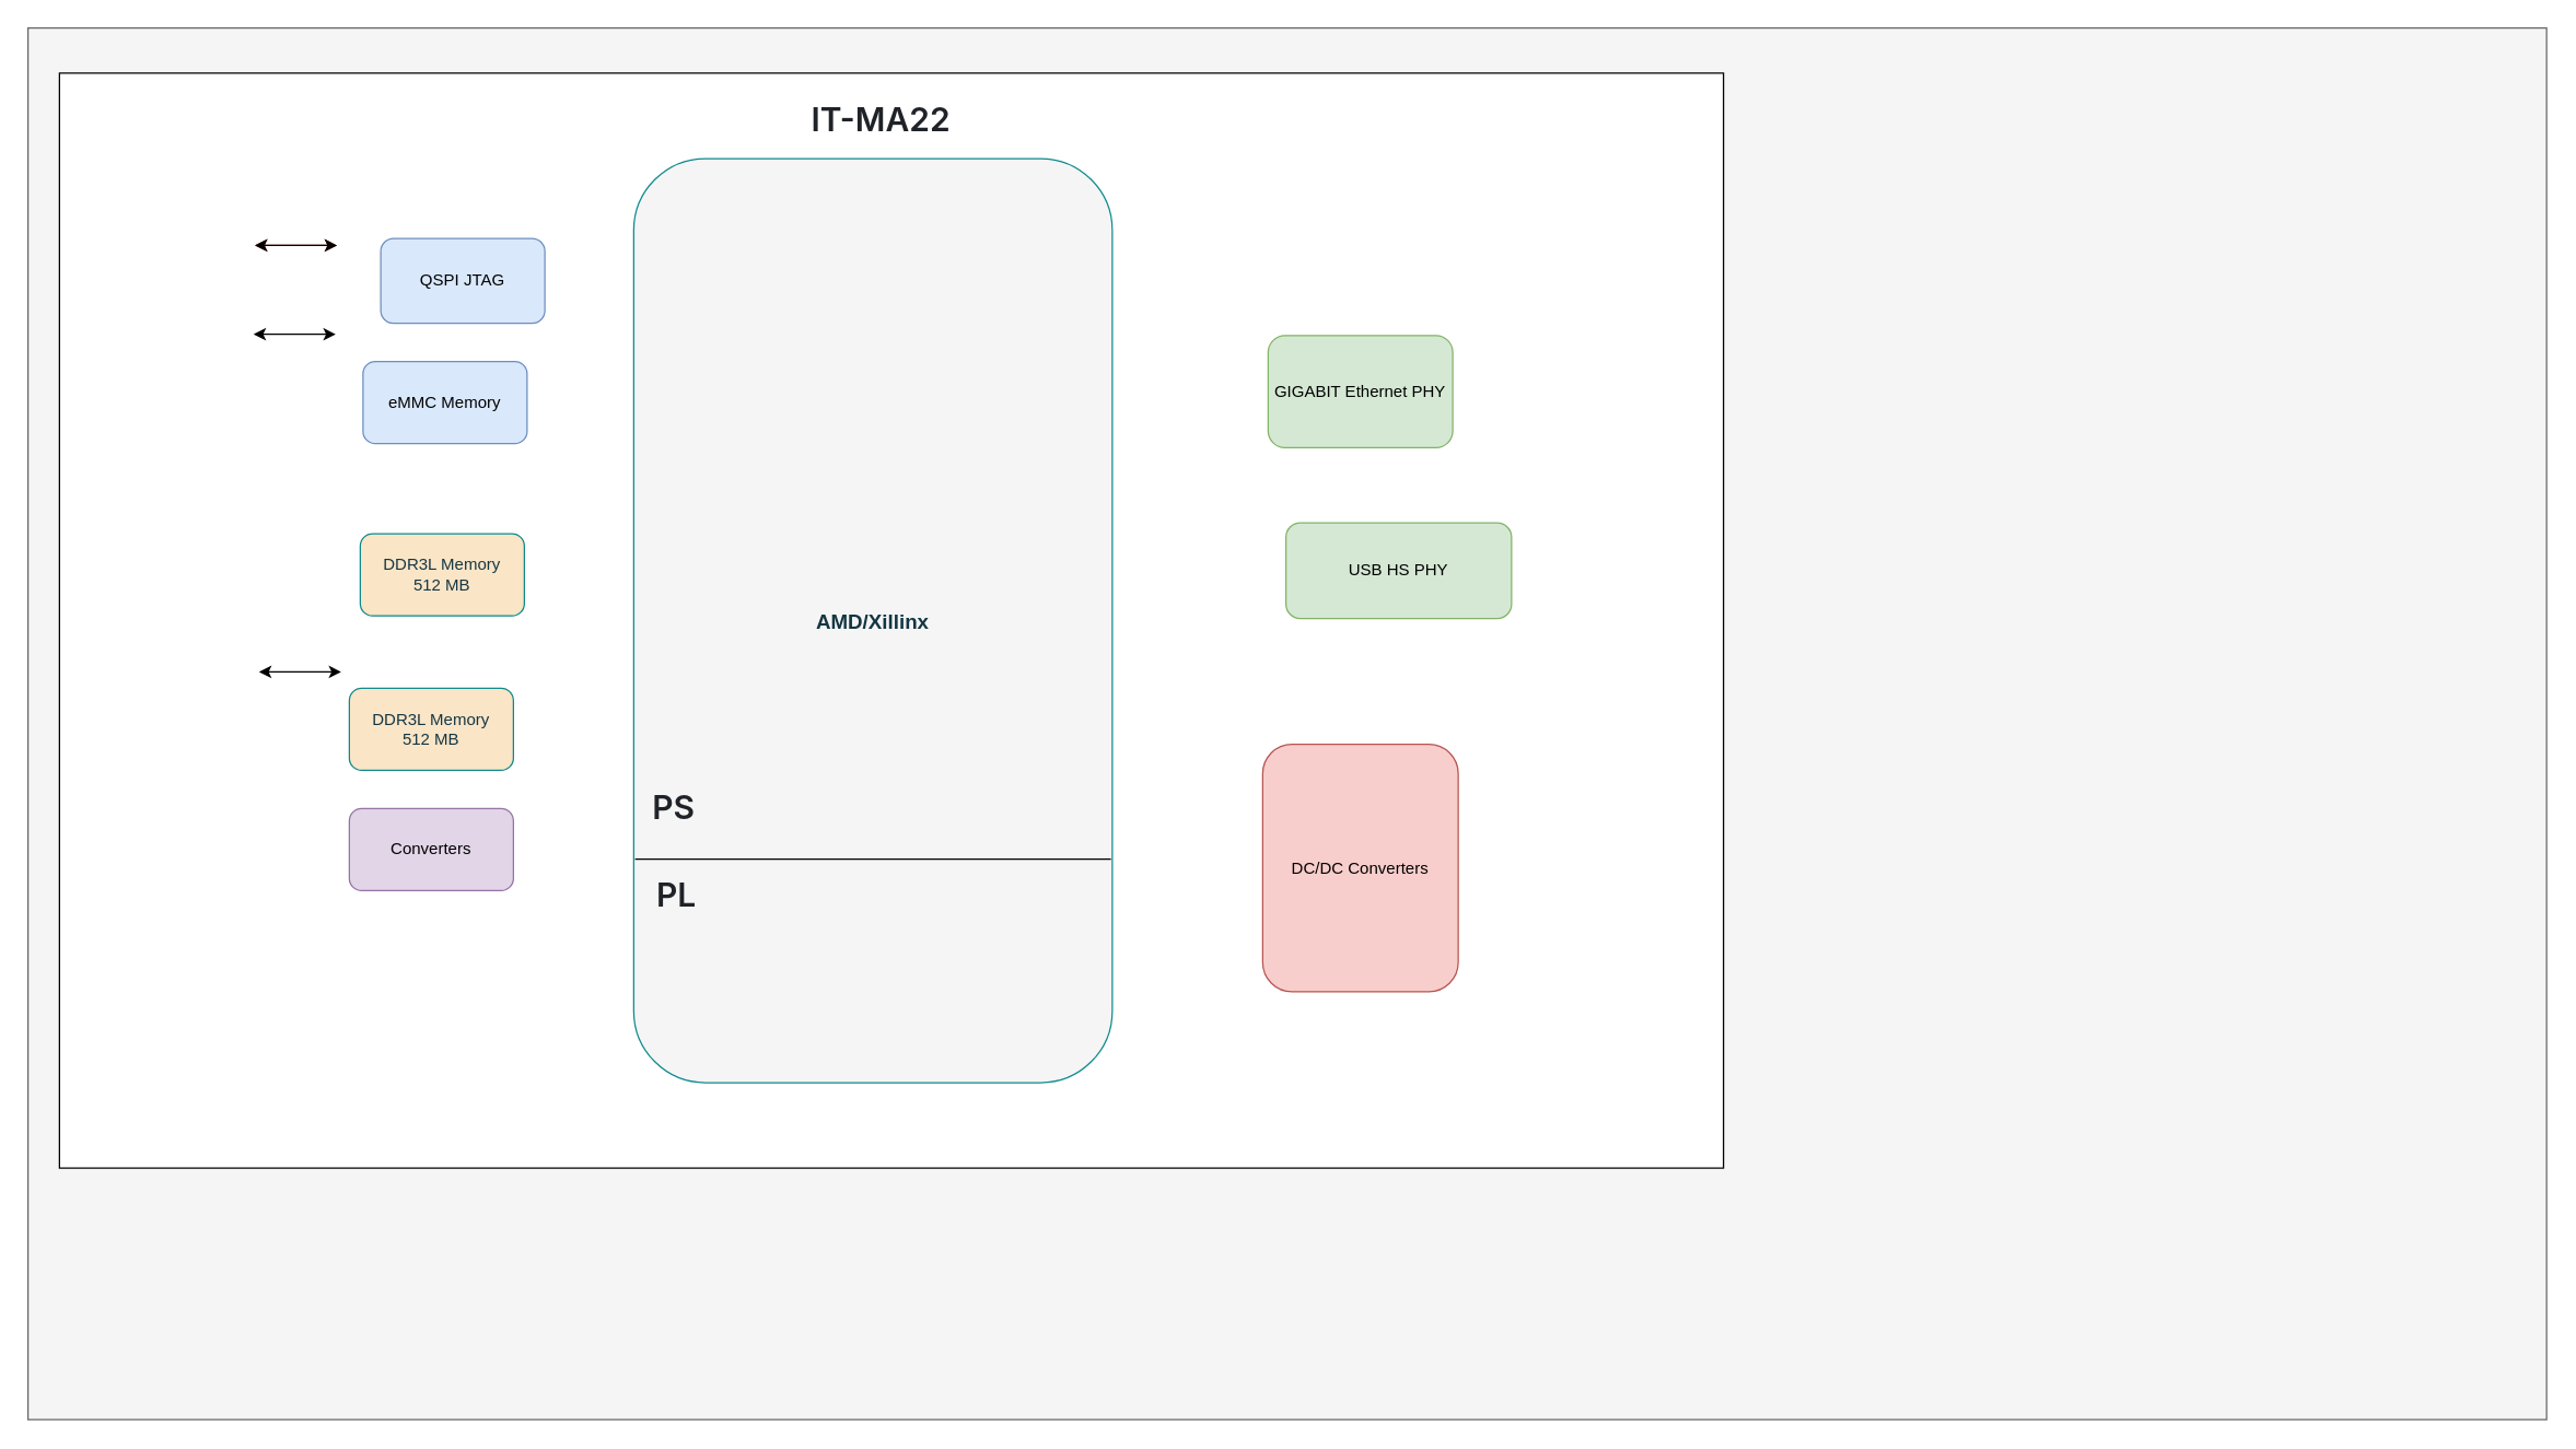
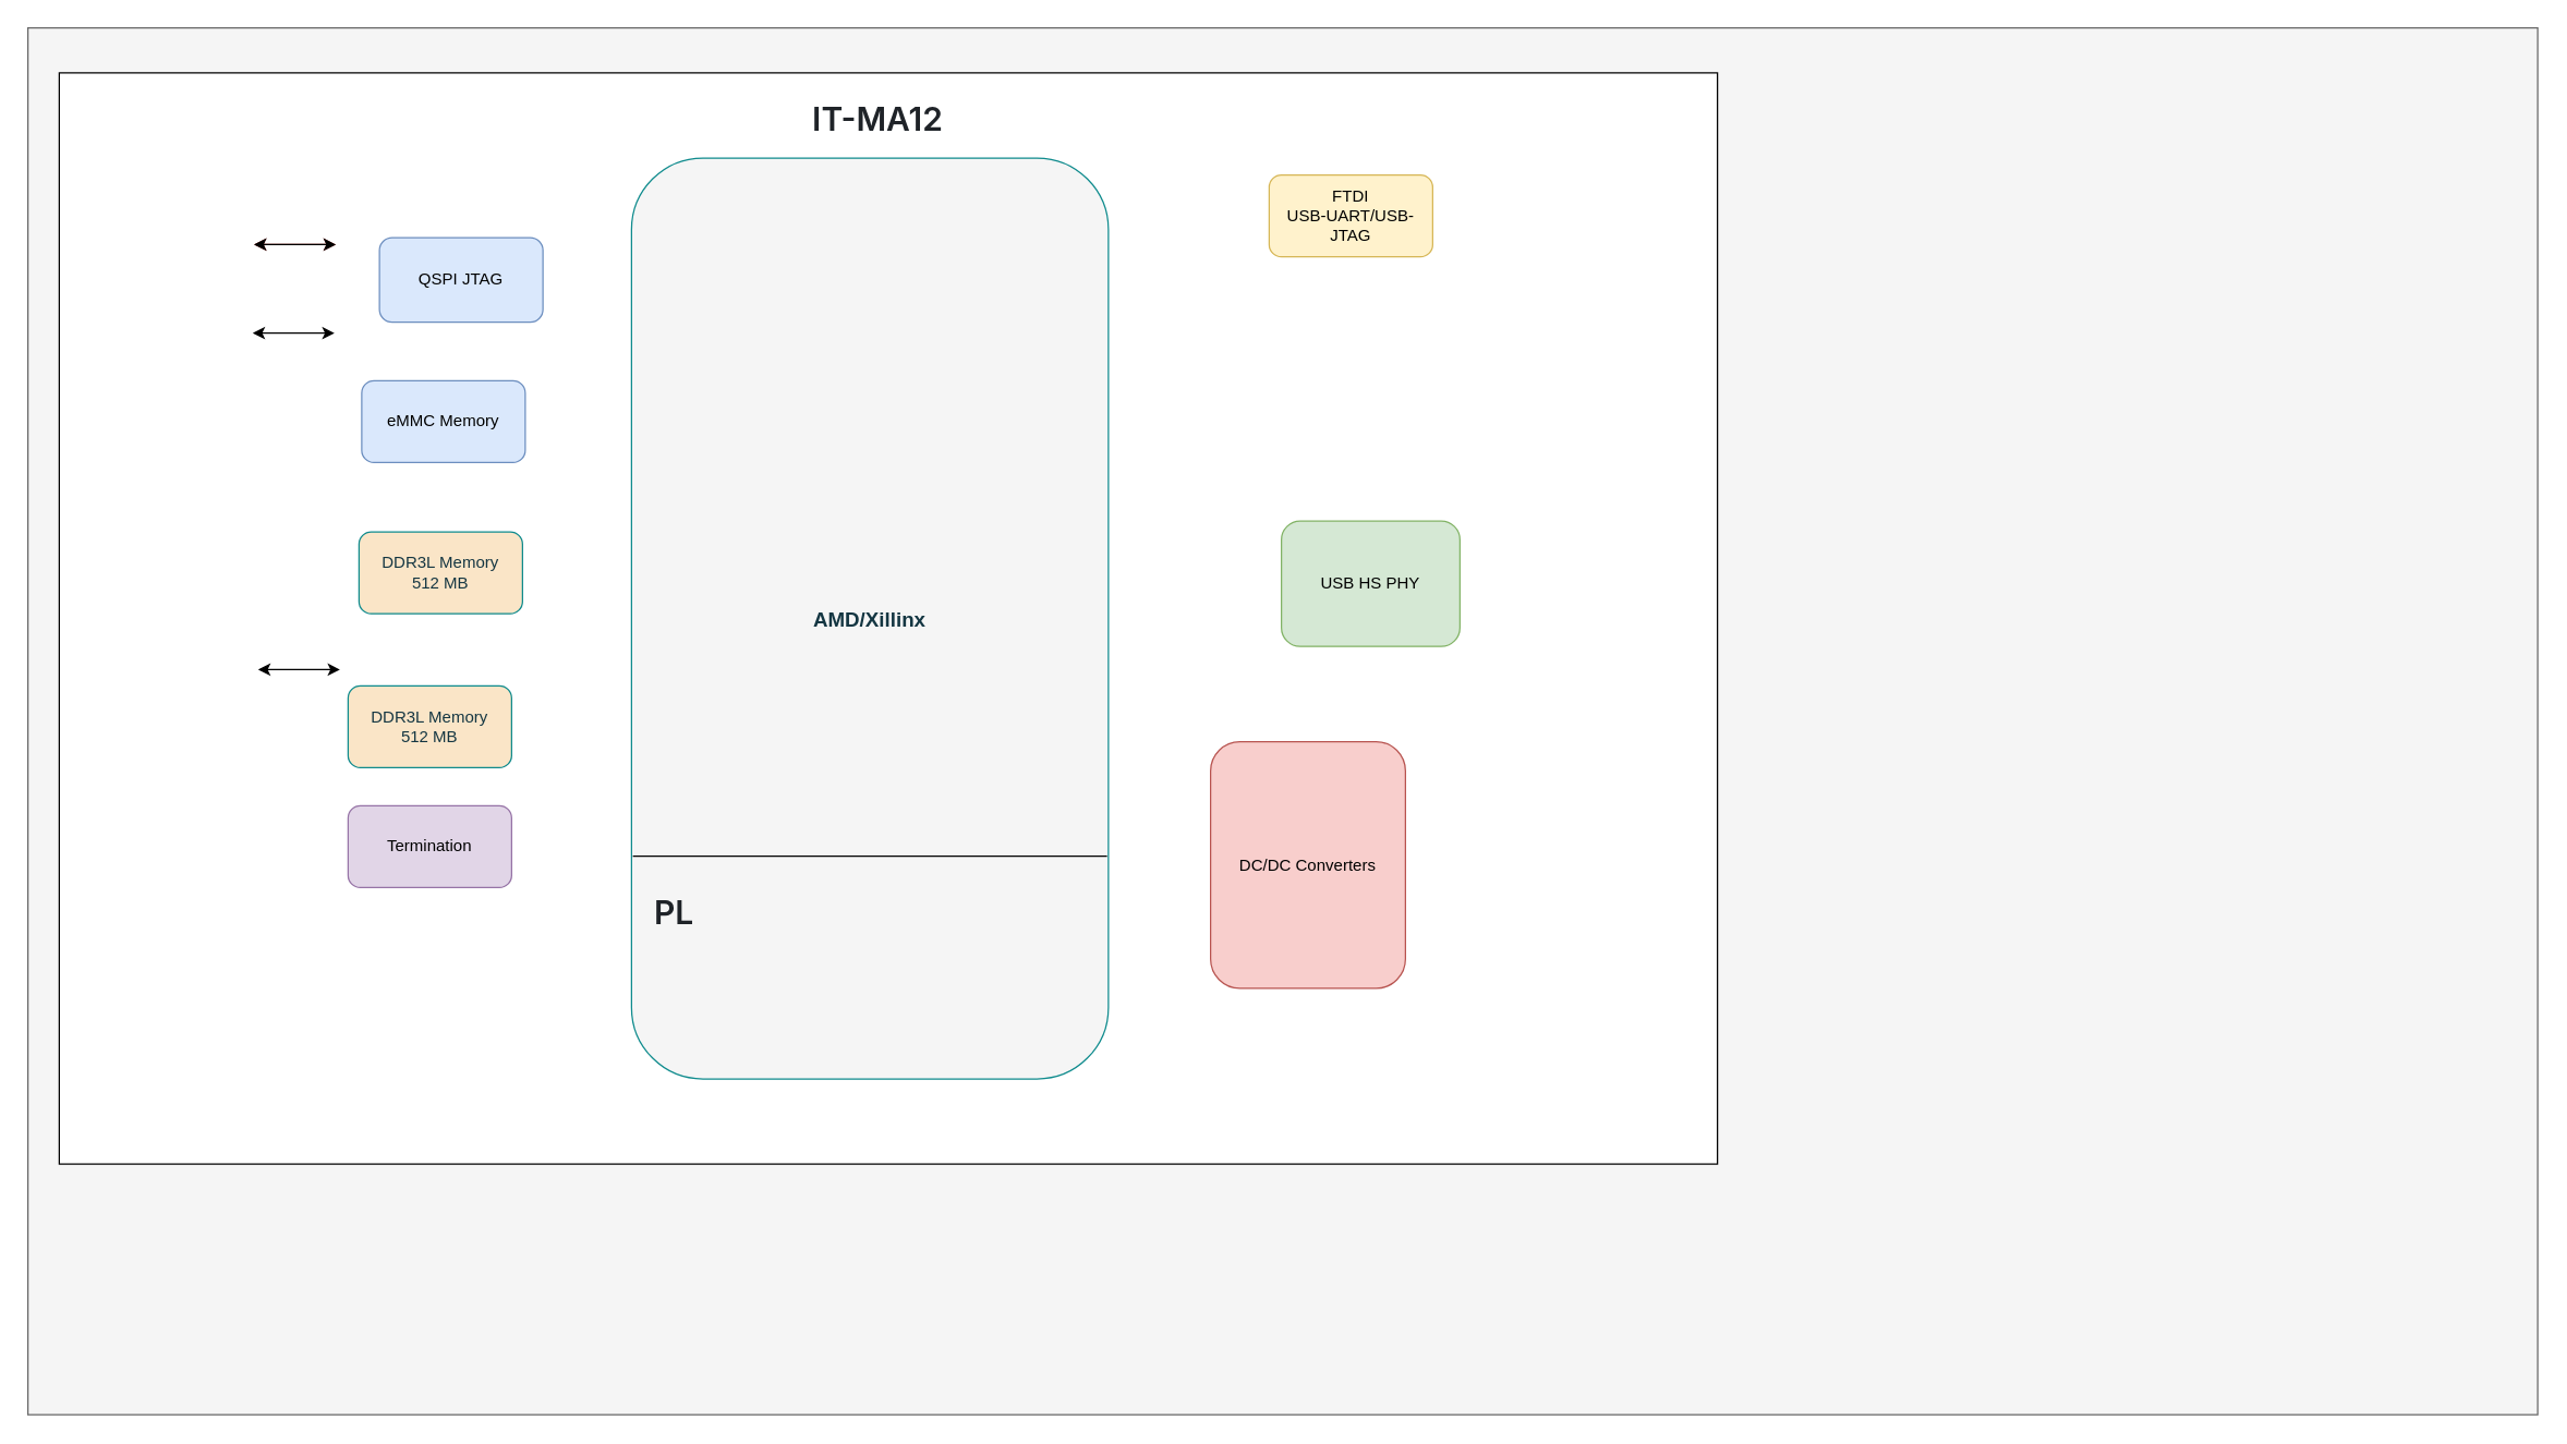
- <mxCell id="7" value="&lt;h1 style=&quot;text-align: start; box-sizing: border-box; margin-right: 0px; margin-left: 0px; font-weight: var(--base-text-weight-semibold, 600); line-height: 1.25; padding-bottom: 0.3em; border-bottom: 1px solid var(--borderColor-muted, var(--color-border-muted)); caret-color: rgb(31, 35, 40); color: rgb(31, 35, 40); font-family: -apple-system, BlinkMacSystemFont, &amp;quot;Segoe UI&amp;quot;, &amp;quot;Noto Sans&amp;quot;, Helvetica, Arial, sans-serif, &amp;quot;Apple Color Emoji&amp;quot;, &amp;quot;Segoe UI Emoji&amp;quot;; margin-top: 0px !important; margin-bottom: 0px !important;&quot; dir=&quot;auto&quot; tabindex=&quot;-1&quot;&gt;IT-MA22&lt;/h1&gt;" style="rounded=0;whiteSpace=wrap;html=1;strokeColor=none;" vertex="1" parent="1"><mxGeometry x="584" y="61" width="120" height="60" as="geometry" /></mxCell>
+ <mxCell id="7" value="&lt;h1 style=&quot;text-align: start; box-sizing: border-box; margin-right: 0px; margin-left: 0px; font-weight: var(--base-text-weight-semibold, 600); line-height: 1.25; padding-bottom: 0.3em; border-bottom: 1px solid var(--borderColor-muted, var(--color-border-muted)); caret-color: rgb(31, 35, 40); color: rgb(31, 35, 40); font-family: -apple-system, BlinkMacSystemFont, &amp;quot;Segoe UI&amp;quot;, &amp;quot;Noto Sans&amp;quot;, Helvetica, Arial, sans-serif, &amp;quot;Apple Color Emoji&amp;quot;, &amp;quot;Segoe UI Emoji&amp;quot;; margin-top: 0px !important; margin-bottom: 0px !important;&quot; dir=&quot;auto&quot; tabindex=&quot;-1&quot;&gt;IT-MA12&lt;/h1&gt;" style="rounded=0;whiteSpace=wrap;html=1;strokeColor=none;" vertex="1" parent="1"><mxGeometry x="584" y="61" width="120" height="60" as="geometry" /></mxCell>
+ <mxCell id="5" value="FTDI&lt;br&gt;USB-UART/USB-JTAG" style="rounded=1;whiteSpace=wrap;html=1;fillColor=#fff2cc;strokeColor=#d6b656;labelBackgroundColor=none;" vertex="1" parent="1"><mxGeometry x="931" y="128" width="120" height="60" as="geometry" /></mxCell>
- <mxCell id="6" value="GIGABIT Ethernet PHY" style="rounded=1;whiteSpace=wrap;html=1;fillColor=#d5e8d4;strokeColor=#82b366;labelBackgroundColor=none;" vertex="1" parent="1"><mxGeometry x="927" y="245" width="135" height="82" as="geometry" /></mxCell>
- <mxCell id="21" value="eMMC Memory&lt;br&gt;" style="rounded=1;whiteSpace=wrap;html=1;fillColor=#dae8fc;strokeColor=#6c8ebf;labelBackgroundColor=none;" vertex="1" parent="18"><mxGeometry x="265" y="264" width="120" height="60" as="geometry" /></mxCell>
+ <mxCell id="21" value="eMMC Memory&lt;br&gt;" style="rounded=1;whiteSpace=wrap;html=1;fillColor=#dae8fc;strokeColor=#6c8ebf;labelBackgroundColor=none;" vertex="1" parent="18"><mxGeometry x="265" y="279" width="120" height="60" as="geometry" /></mxCell>
- <mxCell id="22" value="USB HS PHY" style="rounded=1;whiteSpace=wrap;html=1;fillColor=#d5e8d4;strokeColor=#82b366;labelBackgroundColor=none;" vertex="1" parent="18"><mxGeometry x="940" y="382" width="165" height="70" as="geometry" /></mxCell>
+ <mxCell id="22" value="USB HS PHY" style="rounded=1;whiteSpace=wrap;html=1;fillColor=#d5e8d4;strokeColor=#82b366;labelBackgroundColor=none;" vertex="1" parent="18"><mxGeometry x="940" y="382" width="131" height="92" as="geometry" /></mxCell>
- <mxCell id="16" value="&lt;h1 style=&quot;text-align: start; box-sizing: border-box; margin-right: 0px; margin-left: 0px; font-weight: var(--base-text-weight-semibold, 600); line-height: 1.25; padding-bottom: 0.3em; border-bottom: 1px solid var(--borderColor-muted, var(--color-border-muted)); caret-color: rgb(31, 35, 40); color: rgb(31, 35, 40); font-family: -apple-system, BlinkMacSystemFont, &amp;quot;Segoe UI&amp;quot;, &amp;quot;Noto Sans&amp;quot;, Helvetica, Arial, sans-serif, &amp;quot;Apple Color Emoji&amp;quot;, &amp;quot;Segoe UI Emoji&amp;quot;; margin-top: 0px !important; margin-bottom: 0px !important;&quot; dir=&quot;auto&quot; tabindex=&quot;-1&quot;&gt;PS&lt;/h1&gt;" style="rounded=0;whiteSpace=wrap;html=1;strokeColor=none;fillColor=none;" vertex="1" parent="1"><mxGeometry x="469" y="564" width="47" height="60" as="geometry" /></mxCell>
- <mxCell id="13" value="Converters" style="rounded=1;whiteSpace=wrap;html=1;fillColor=#e1d5e7;strokeColor=#9673a6;labelBackgroundColor=none;" vertex="1" parent="11"><mxGeometry y="201" width="120" height="60" as="geometry" /></mxCell>
+ <mxCell id="13" value="Termination" style="rounded=1;whiteSpace=wrap;html=1;fillColor=#e1d5e7;strokeColor=#9673a6;labelBackgroundColor=none;" vertex="1" parent="11"><mxGeometry y="201" width="120" height="60" as="geometry" /></mxCell>
- <mxCell id="23" value="DC/DC Converters" style="rounded=1;whiteSpace=wrap;html=1;fillColor=#f8cecc;strokeColor=#b85450;labelBackgroundColor=none;" vertex="1" parent="18"><mxGeometry x="923" y="544" width="143" height="181" as="geometry" /></mxCell>
+ <mxCell id="23" value="DC/DC Converters" style="rounded=1;whiteSpace=wrap;html=1;fillColor=#f8cecc;strokeColor=#b85450;labelBackgroundColor=none;" vertex="1" parent="18"><mxGeometry x="888" y="544" width="143" height="181" as="geometry" /></mxCell>
- <mxCell id="15" value="&lt;h1 style=&quot;text-align: start; box-sizing: border-box; margin-right: 0px; margin-left: 0px; font-weight: var(--base-text-weight-semibold, 600); line-height: 1.25; padding-bottom: 0.3em; border-bottom: 1px solid var(--borderColor-muted, var(--color-border-muted)); caret-color: rgb(31, 35, 40); color: rgb(31, 35, 40); font-family: -apple-system, BlinkMacSystemFont, &amp;quot;Segoe UI&amp;quot;, &amp;quot;Noto Sans&amp;quot;, Helvetica, Arial, sans-serif, &amp;quot;Apple Color Emoji&amp;quot;, &amp;quot;Segoe UI Emoji&amp;quot;; margin-top: 0px !important; margin-bottom: 0px !important;&quot; dir=&quot;auto&quot; tabindex=&quot;-1&quot;&gt;PL&lt;/h1&gt;" style="rounded=0;whiteSpace=wrap;html=1;strokeColor=none;fillColor=none;" vertex="1" parent="1"><mxGeometry x="469" y="635" width="51" height="45" as="geometry" /></mxCell>
+ <mxCell id="15" value="&lt;h1 style=&quot;text-align: start; box-sizing: border-box; margin-right: 0px; margin-left: 0px; font-weight: var(--base-text-weight-semibold, 600); line-height: 1.25; padding-bottom: 0.3em; border-bottom: 1px solid var(--borderColor-muted, var(--color-border-muted)); caret-color: rgb(31, 35, 40); color: rgb(31, 35, 40); font-family: -apple-system, BlinkMacSystemFont, &amp;quot;Segoe UI&amp;quot;, &amp;quot;Noto Sans&amp;quot;, Helvetica, Arial, sans-serif, &amp;quot;Apple Color Emoji&amp;quot;, &amp;quot;Segoe UI Emoji&amp;quot;; margin-top: 0px !important; margin-bottom: 0px !important;&quot; dir=&quot;auto&quot; tabindex=&quot;-1&quot;&gt;PL&lt;/h1&gt;" style="rounded=0;whiteSpace=wrap;html=1;strokeColor=none;fillColor=none;" vertex="1" parent="1"><mxGeometry x="469" y="650" width="51" height="45" as="geometry" /></mxCell>
